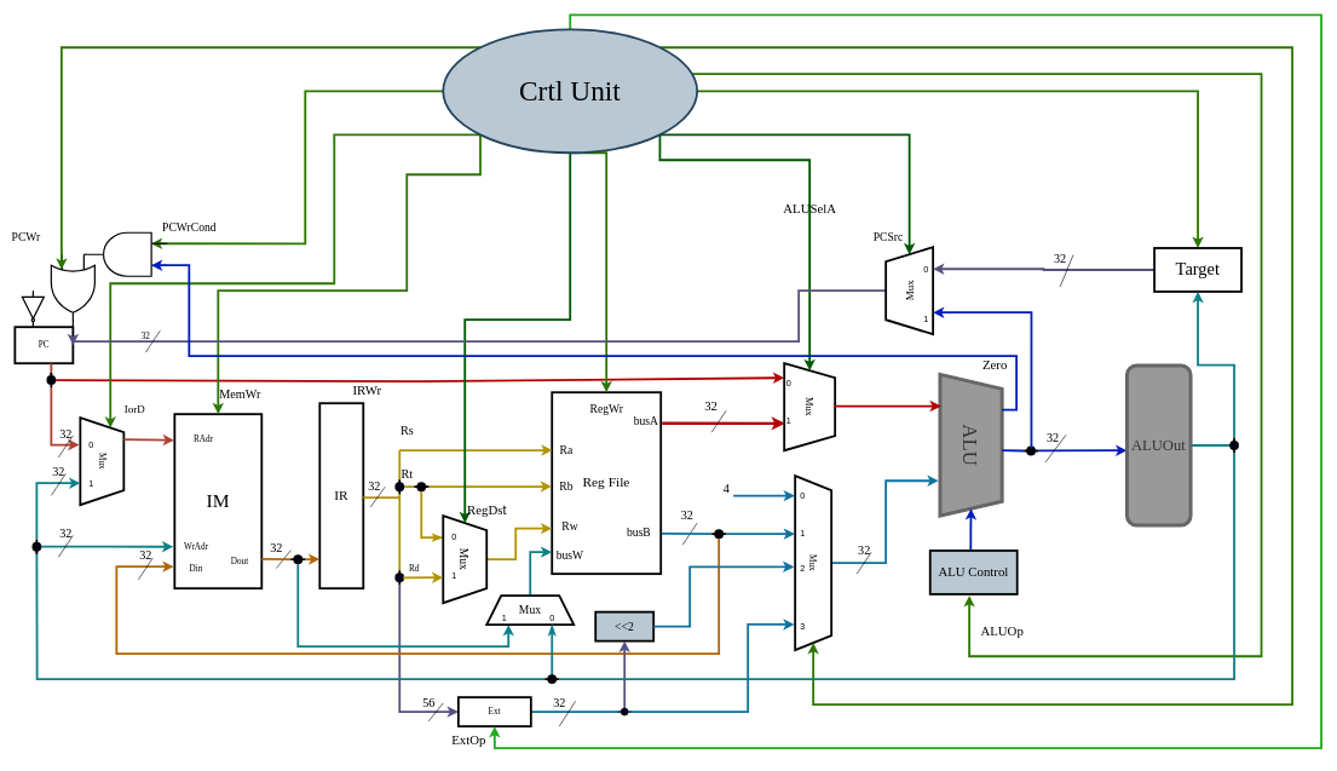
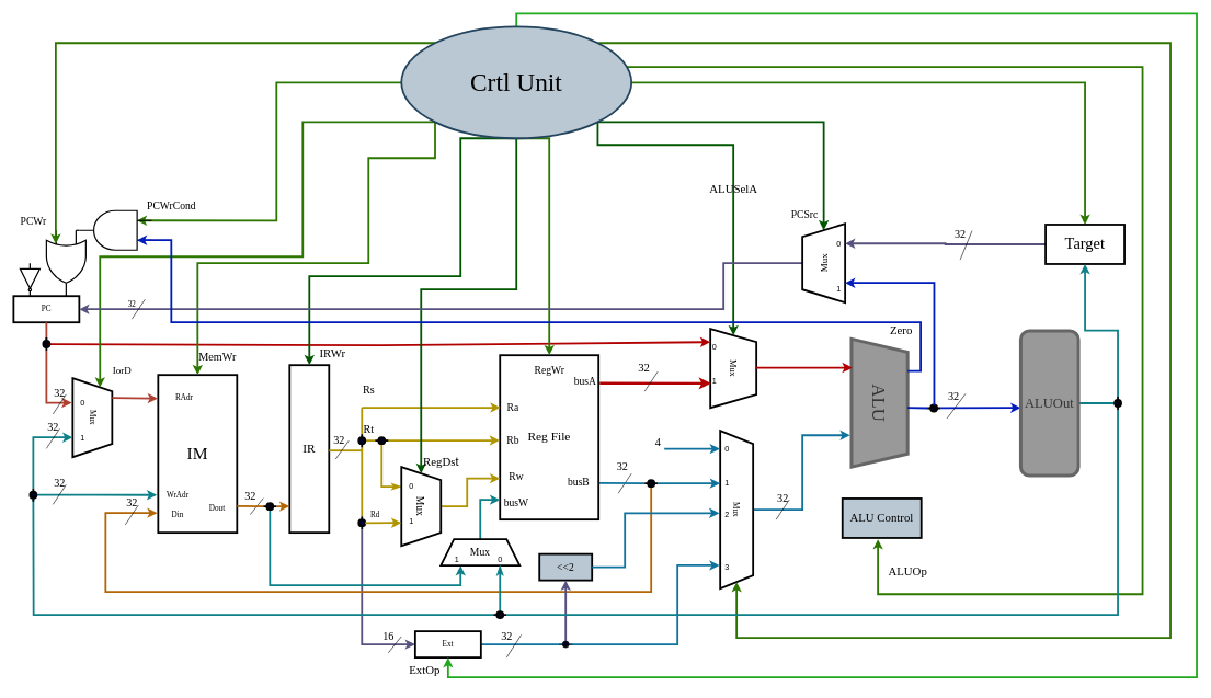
- <mxCell id="129" value="&lt;font style=&quot;font-size: 16px;&quot; face=&quot;Times New Roman&quot;&gt;PCWr&lt;/font&gt;" style="text;html=1;align=center;verticalAlign=middle;resizable=0;points=[];autosize=1;strokeColor=none;fillColor=none;" vertex="1" parent="1"><mxGeometry x="5" y="310" width="60" height="30" as="geometry" /></mxCell>
+ <mxCell id="129" value="&lt;font style=&quot;font-size: 16px;&quot; face=&quot;Times New Roman&quot;&gt;PCWr&lt;/font&gt;" style="text;html=1;align=center;verticalAlign=middle;resizable=0;points=[];autosize=1;strokeColor=none;fillColor=none;" vertex="1" parent="1"><mxGeometry x="20" y="320" width="60" height="30" as="geometry" /></mxCell>
+ <mxCell id="55" style="edgeStyle=orthogonalEdgeStyle;rounded=0;orthogonalLoop=1;jettySize=auto;html=1;exitX=0.5;exitY=1;exitDx=0;exitDy=0;entryX=0.5;entryY=0;entryDx=0;entryDy=0;elbow=vertical;fillColor=#008a00;strokeColor=#005700;strokeWidth=3;" edge="1" parent="1" source="64" target="5"><mxGeometry relative="1" as="geometry"><Array as="points"><mxPoint x="700" y="210" /><mxPoint x="700" y="420" /><mxPoint x="470" y="420" /></Array></mxGeometry></mxCell>
- <mxCell id="2" value="PC" style="html=1;dashed=0;whiteSpace=wrap;fontFamily=Times New Roman;strokeWidth=3;" vertex="1" parent="1"><mxGeometry x="20" y="450" width="80" height="50" as="geometry" /></mxCell>
+ <mxCell id="2" value="PC" style="html=1;dashed=0;whiteSpace=wrap;fontFamily=Times New Roman;strokeWidth=3;" vertex="1" parent="1"><mxGeometry x="20" y="450" width="100" height="40" as="geometry" /></mxCell>
- <mxCell id="144" style="edgeStyle=orthogonalEdgeStyle;rounded=0;orthogonalLoop=1;jettySize=auto;html=1;exitX=0.5;exitY=0;exitDx=0;exitDy=0;entryX=1;entryY=0.5;entryDx=0;entryDy=0;elbow=vertical;fillColor=#0050ef;strokeColor=#001DBC;strokeWidth=3;" edge="1" parent="1" source="145" target="35"><mxGeometry relative="1" as="geometry"><Array as="points"><mxPoint x="1337" y="758" /><mxPoint x="1337" y="734" /></Array></mxGeometry></mxCell>
- <mxCell id="150" value="56" style="text;html=1;align=center;verticalAlign=middle;resizable=0;points=[];autosize=1;strokeColor=none;fillColor=none;fontFamily=Times New Roman;fontSize=17;" vertex="1" parent="1"><mxGeometry x="570" y="953" width="40" height="30" as="geometry" /></mxCell>
+ <mxCell id="150" value="16" style="text;html=1;align=center;verticalAlign=middle;resizable=0;points=[];autosize=1;strokeColor=none;fillColor=none;fontFamily=Times New Roman;fontSize=17;" vertex="1" parent="1"><mxGeometry x="570" y="953" width="40" height="30" as="geometry" /></mxCell>
